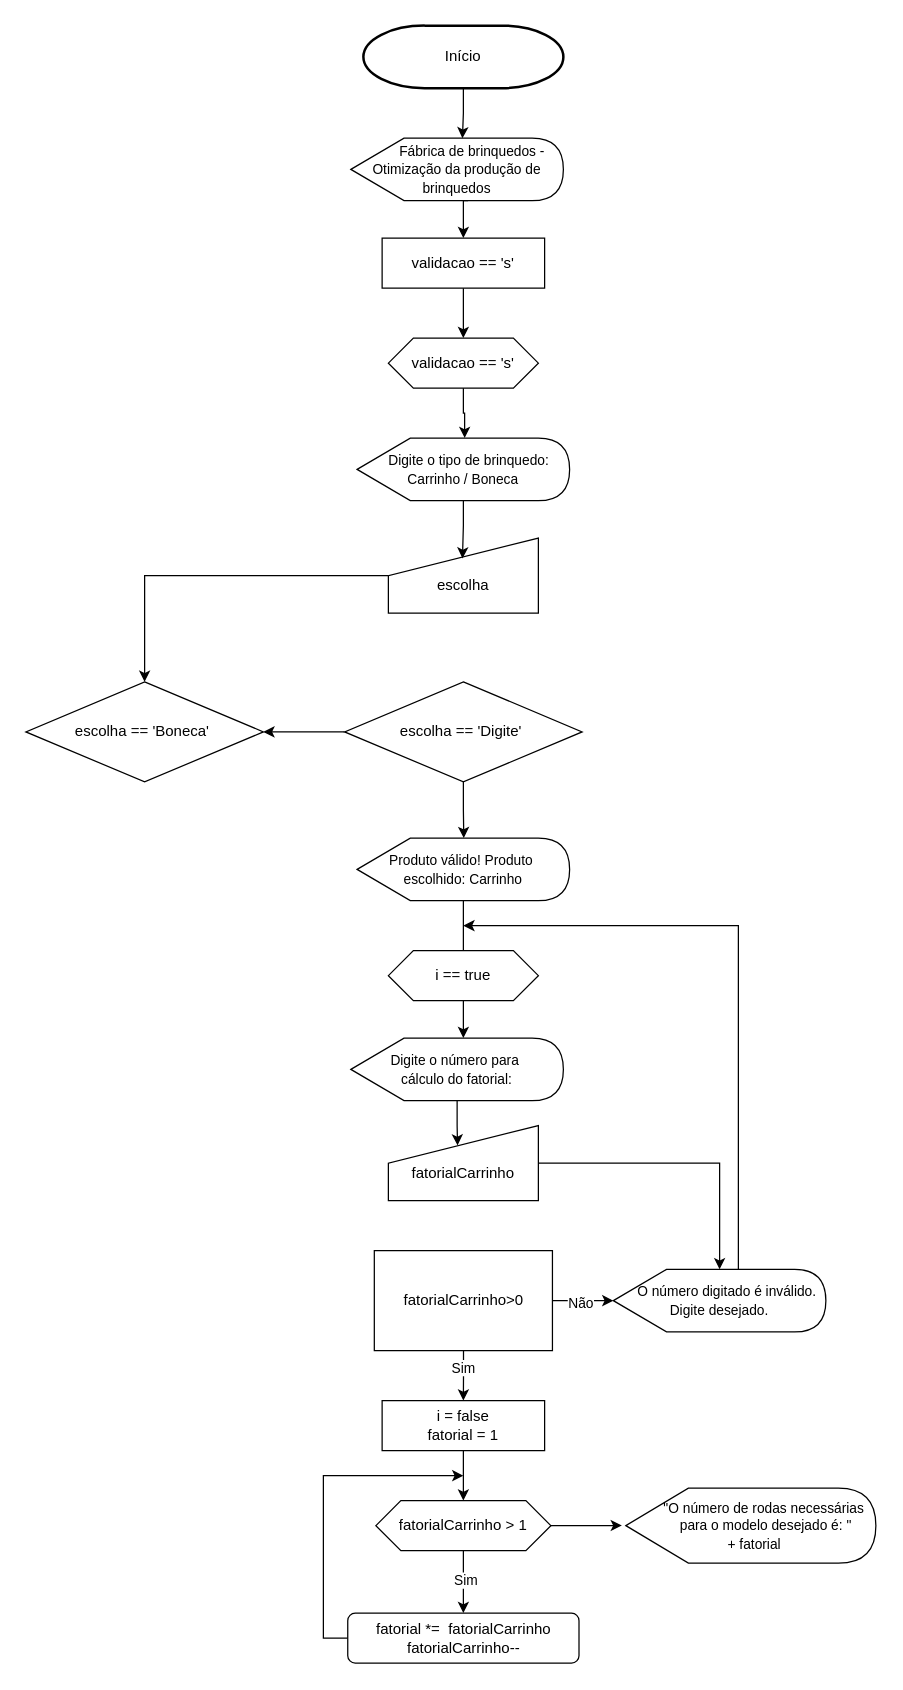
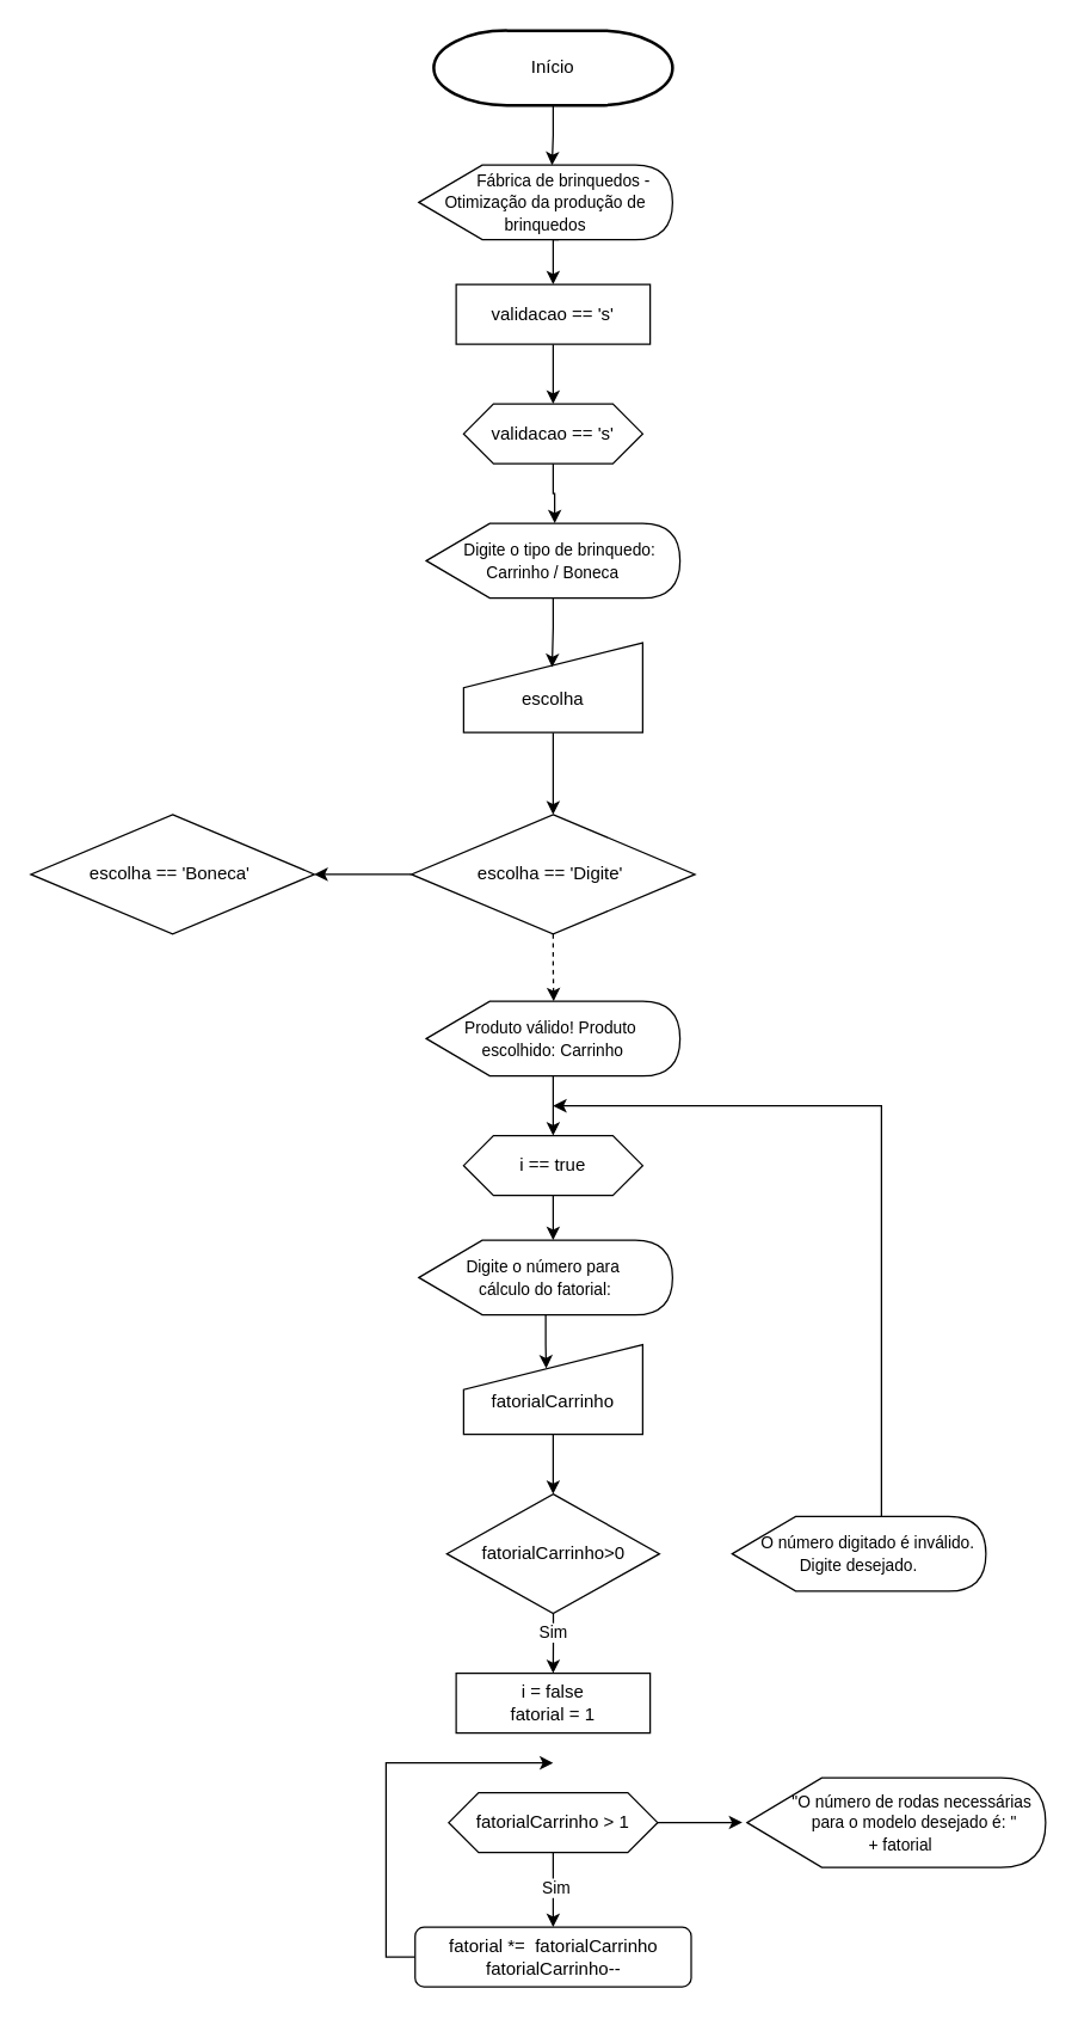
- <mxCell id="11" style="edgeStyle=orthogonalEdgeStyle;rounded=0;orthogonalLoop=1;jettySize=auto;html=1;" edge="1" parent="1" source="12" target="41"><mxGeometry relative="1" as="geometry" /></mxCell>
+ <mxCell id="11" style="edgeStyle=orthogonalEdgeStyle;rounded=0;orthogonalLoop=1;jettySize=auto;html=1;entryX=0.5;entryY=0;entryDx=0;entryDy=0;" edge="1" parent="1" source="12" target="15"><mxGeometry relative="1" as="geometry" /></mxCell>
- <mxCell id="18" style="edgeStyle=orthogonalEdgeStyle;rounded=0;orthogonalLoop=1;jettySize=auto;html=1;entryX=0.502;entryY=0;entryDx=0;entryDy=0;entryPerimeter=0;" edge="1" parent="1" source="15" target="17"><mxGeometry relative="1" as="geometry" /></mxCell>
+ <mxCell id="18" style="edgeStyle=orthogonalEdgeStyle;rounded=0;orthogonalLoop=1;jettySize=auto;html=1;entryX=0.502;entryY=0;entryDx=0;entryDy=0;entryPerimeter=0;dashed=1;" edge="1" parent="1" source="15" target="17"><mxGeometry relative="1" as="geometry" /></mxCell>
- <mxCell id="16" style="edgeStyle=orthogonalEdgeStyle;rounded=0;orthogonalLoop=1;jettySize=auto;html=1;entryX=0.5;entryY=0;entryDx=0;entryDy=0;endArrow=none;" edge="1" parent="1" source="17" target="31"><mxGeometry relative="1" as="geometry" /></mxCell>
+ <mxCell id="16" style="edgeStyle=orthogonalEdgeStyle;rounded=0;orthogonalLoop=1;jettySize=auto;html=1;entryX=0.5;entryY=0;entryDx=0;entryDy=0;" edge="1" parent="1" source="17" target="31"><mxGeometry relative="1" as="geometry" /></mxCell>
- <mxCell id="21" style="edgeStyle=orthogonalEdgeStyle;rounded=0;orthogonalLoop=1;jettySize=auto;html=1;" edge="1" parent="1" source="22" target="30"><mxGeometry relative="1" as="geometry" /></mxCell>
+ <mxCell id="21" style="edgeStyle=orthogonalEdgeStyle;rounded=0;orthogonalLoop=1;jettySize=auto;html=1;entryX=0.5;entryY=0;entryDx=0;entryDy=0;" edge="1" parent="1" source="22" target="28"><mxGeometry relative="1" as="geometry" /></mxCell>
- <mxCell id="28" value="fatorialCarrinho&amp;gt;0" style="whiteSpace=wrap;html=1;rounded=0;" vertex="1" parent="1"><mxGeometry x="298.75" y="1000" width="142.5" height="80" as="geometry" /></mxCell>
+ <mxCell id="28" value="fatorialCarrinho&amp;gt;0" style="rhombus;whiteSpace=wrap;html=1;" vertex="1" parent="1"><mxGeometry x="298.75" y="1000" width="142.5" height="80" as="geometry" /></mxCell>
- <mxCell id="24" value="" style="edgeStyle=orthogonalEdgeStyle;rounded=0;orthogonalLoop=1;jettySize=auto;html=1;" edge="1" parent="1" source="28" target="30"><mxGeometry relative="1" as="geometry" /></mxCell>
- <mxCell id="25" value="Não" style="edgeLabel;html=1;align=center;verticalAlign=middle;resizable=0;points=[];" vertex="1" connectable="0" parent="24"><mxGeometry x="-0.108" y="-1" relative="1" as="geometry"><mxPoint as="offset" /></mxGeometry></mxCell>
- <mxCell id="32" style="edgeStyle=orthogonalEdgeStyle;rounded=0;orthogonalLoop=1;jettySize=auto;html=1;entryX=0.5;entryY=0;entryDx=0;entryDy=0;" edge="1" parent="1" source="33" target="36"><mxGeometry relative="1" as="geometry" /></mxCell>
